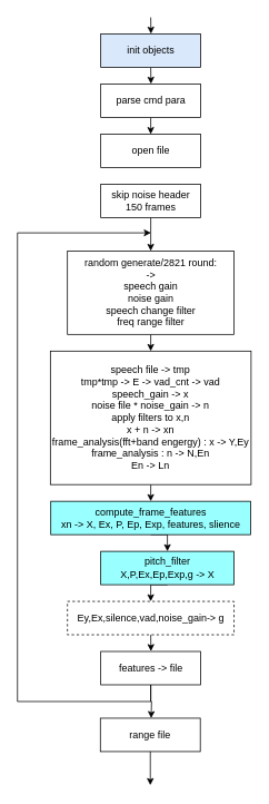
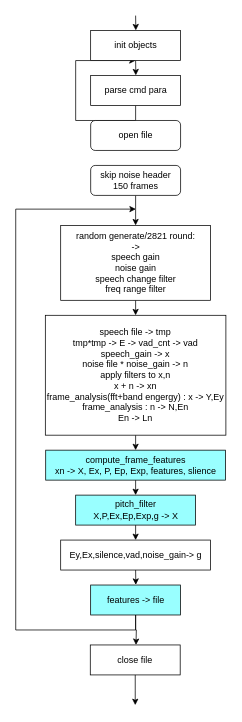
- <mxCell id="21" value="init objects" style="rounded=0;whiteSpace=wrap;html=1;fillColor=#dae8fc;" parent="1" vertex="1"><mxGeometry x="120.5" y="40" width="120" height="40" as="geometry" /></mxCell>
+ <mxCell id="21" value="init objects" style="rounded=0;whiteSpace=wrap;html=1;" parent="1" vertex="1"><mxGeometry x="120.5" y="40" width="120" height="40" as="geometry" /></mxCell>
- <mxCell id="2" style="edgeStyle=orthogonalEdgeStyle;rounded=0;orthogonalLoop=1;jettySize=auto;html=1;exitX=0.5;exitY=1;exitDx=0;exitDy=0;entryX=0.5;entryY=0;entryDx=0;entryDy=0;" parent="1" source="3" target="4" edge="1"><mxGeometry relative="1" as="geometry" /></mxCell>
+ <mxCell id="2" style="edgeStyle=orthogonalEdgeStyle;rounded=0;orthogonalLoop=1;jettySize=auto;html=1;exitX=0.5;exitY=1;exitDx=0;exitDy=0;" parent="1" source="3" target="21" edge="1"><mxGeometry relative="1" as="geometry" /></mxCell>
- <mxCell id="4" value="open file" style="rounded=0;whiteSpace=wrap;html=1;" parent="1" vertex="1"><mxGeometry x="120.5" y="160" width="120" height="40" as="geometry" /></mxCell>
+ <mxCell id="4" value="open file" style="whiteSpace=wrap;html=1;rounded=1;" parent="1" vertex="1"><mxGeometry x="120.5" y="160" width="120" height="40" as="geometry" /></mxCell>
- <mxCell id="6" value="skip noise header&lt;br&gt;150 frames" style="rounded=0;whiteSpace=wrap;html=1;" parent="1" vertex="1"><mxGeometry x="120.5" y="220" width="120" height="40" as="geometry" /></mxCell>
+ <mxCell id="6" value="skip noise header&lt;br&gt;150 frames" style="whiteSpace=wrap;html=1;rounded=1;" parent="1" vertex="1"><mxGeometry x="120.5" y="220" width="120" height="40" as="geometry" /></mxCell>
- <mxCell id="14" value="pitch_filter&lt;br&gt;X,P,Ex,Ep,Exp,g -&amp;gt; X" style="rounded=0;whiteSpace=wrap;html=1;fillColor=#99FFFF;" parent="1" vertex="1"><mxGeometry x="120.5" y="660" width="160" height="40" as="geometry" /></mxCell>
+ <mxCell id="14" value="pitch_filter&lt;br&gt;X,P,Ex,Ep,Exp,g -&amp;gt; X" style="rounded=0;whiteSpace=wrap;html=1;fillColor=#99FFFF;" parent="1" vertex="1"><mxGeometry x="100.5" y="660" width="160" height="40" as="geometry" /></mxCell>
- <mxCell id="16" value="Ey,Ex,silence,vad,noise_gain-&amp;gt; g" style="rounded=0;whiteSpace=wrap;html=1;dashed=1;" parent="1" vertex="1"><mxGeometry x="80.5" y="720" width="200" height="40" as="geometry" /></mxCell>
+ <mxCell id="16" value="Ey,Ex,silence,vad,noise_gain-&amp;gt; g" style="rounded=0;whiteSpace=wrap;html=1;" parent="1" vertex="1"><mxGeometry x="80.5" y="720" width="200" height="40" as="geometry" /></mxCell>
- <mxCell id="19" value="features -&amp;gt; file" style="rounded=0;whiteSpace=wrap;html=1;" parent="1" vertex="1"><mxGeometry x="120.5" y="780" width="120" height="40" as="geometry" /></mxCell>
+ <mxCell id="19" value="features -&amp;gt; file" style="rounded=0;whiteSpace=wrap;html=1;fillColor=#99ffff;" parent="1" vertex="1"><mxGeometry x="120.5" y="780" width="120" height="40" as="geometry" /></mxCell>
- <mxCell id="24" value="range file" style="rounded=0;whiteSpace=wrap;html=1;shadow=0;strokeColor=#000000;fillColor=none;" parent="1" vertex="1"><mxGeometry x="120" y="860" width="120" height="40" as="geometry" /></mxCell>
+ <mxCell id="24" value="close file" style="rounded=0;whiteSpace=wrap;html=1;shadow=0;strokeColor=#000000;fillColor=none;" parent="1" vertex="1"><mxGeometry x="120" y="860" width="120" height="40" as="geometry" /></mxCell>
